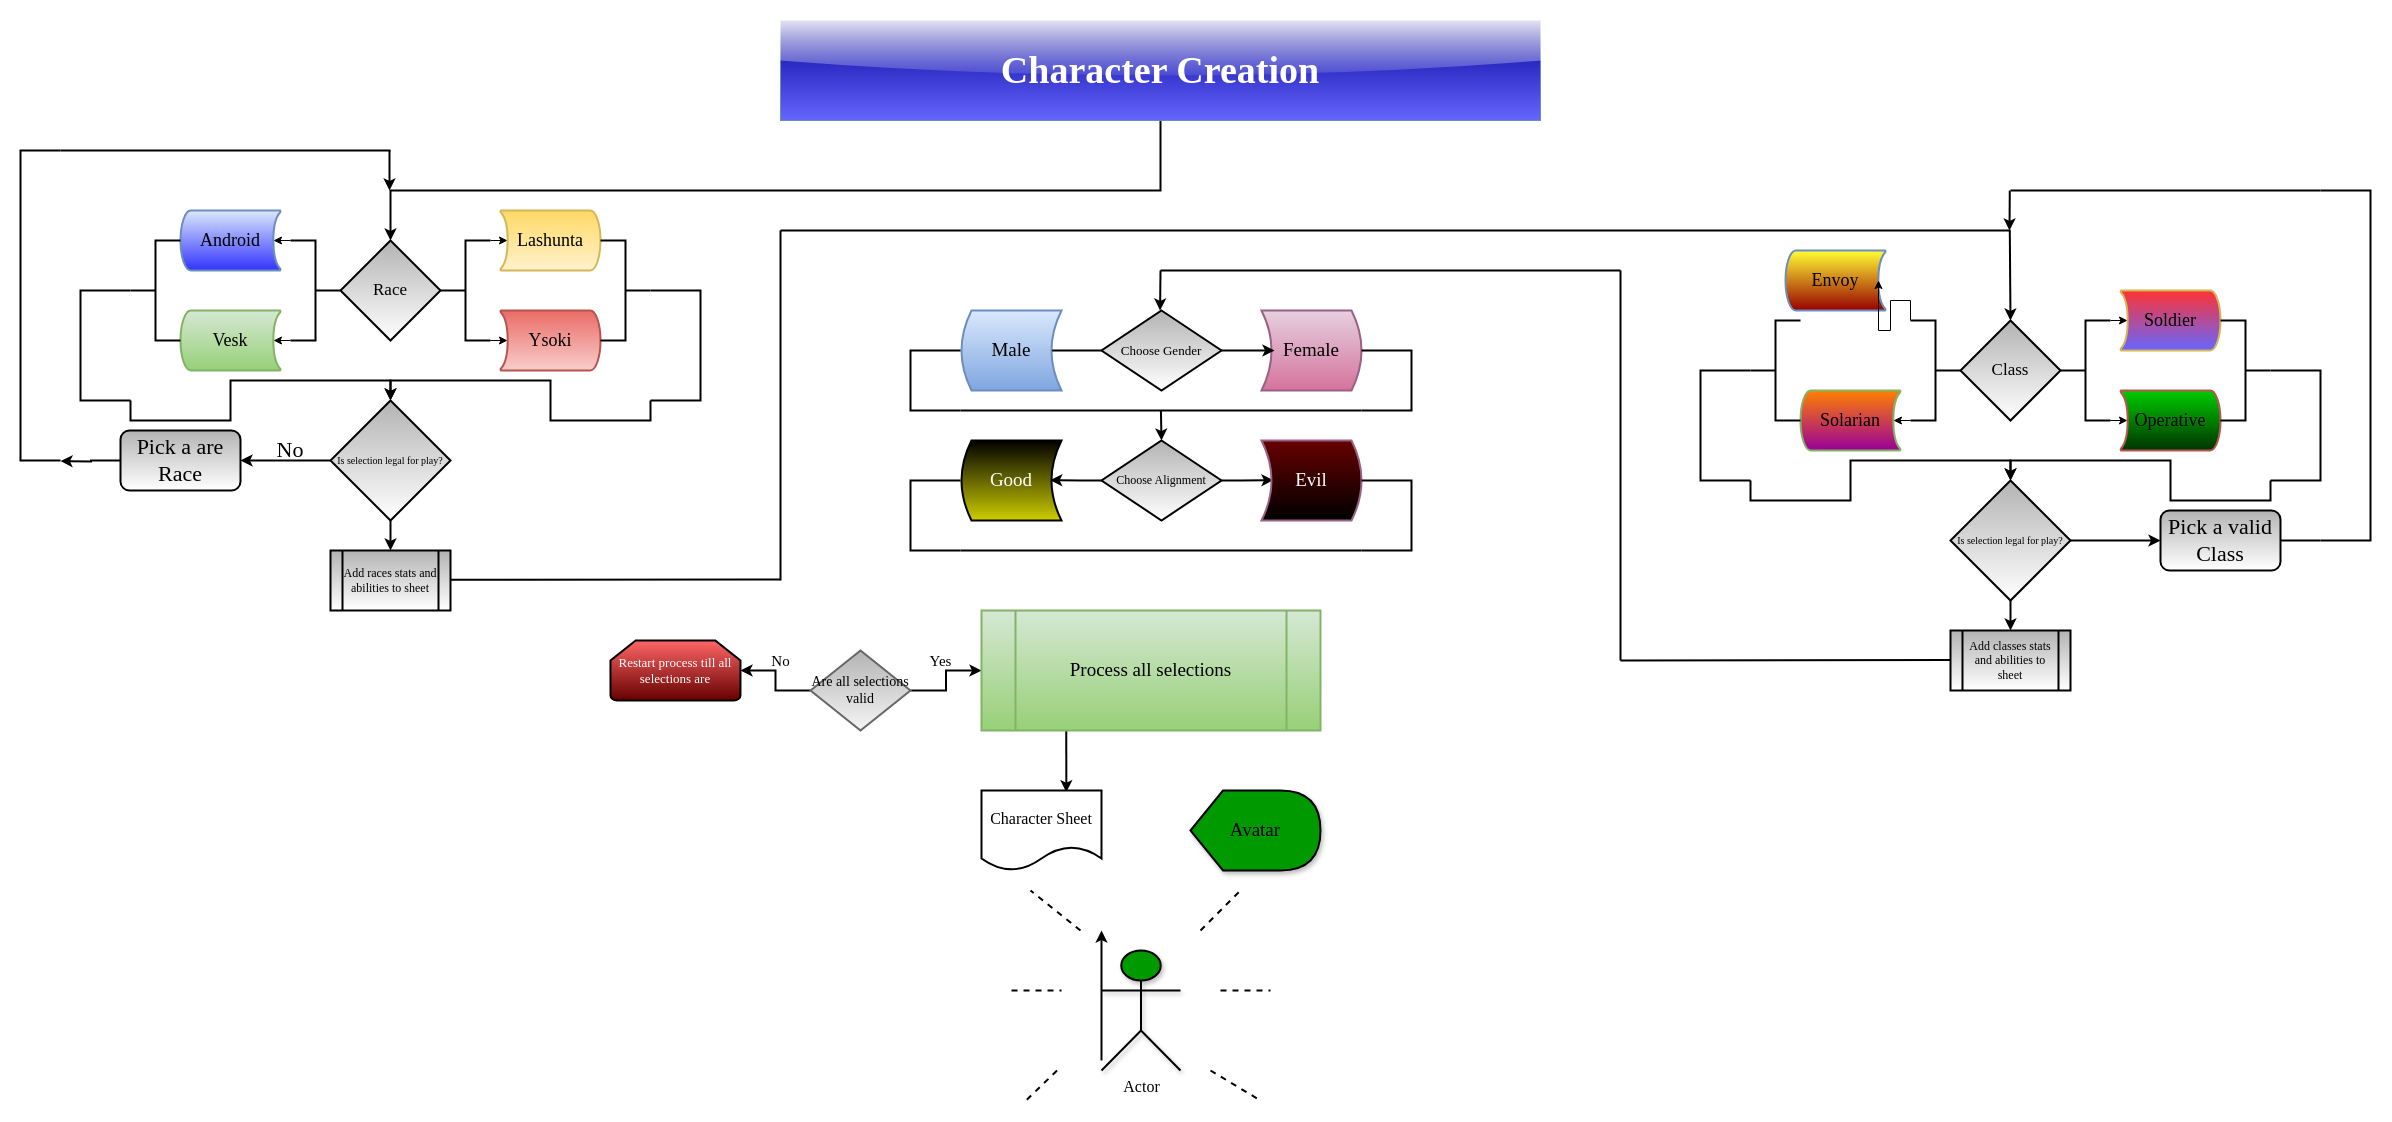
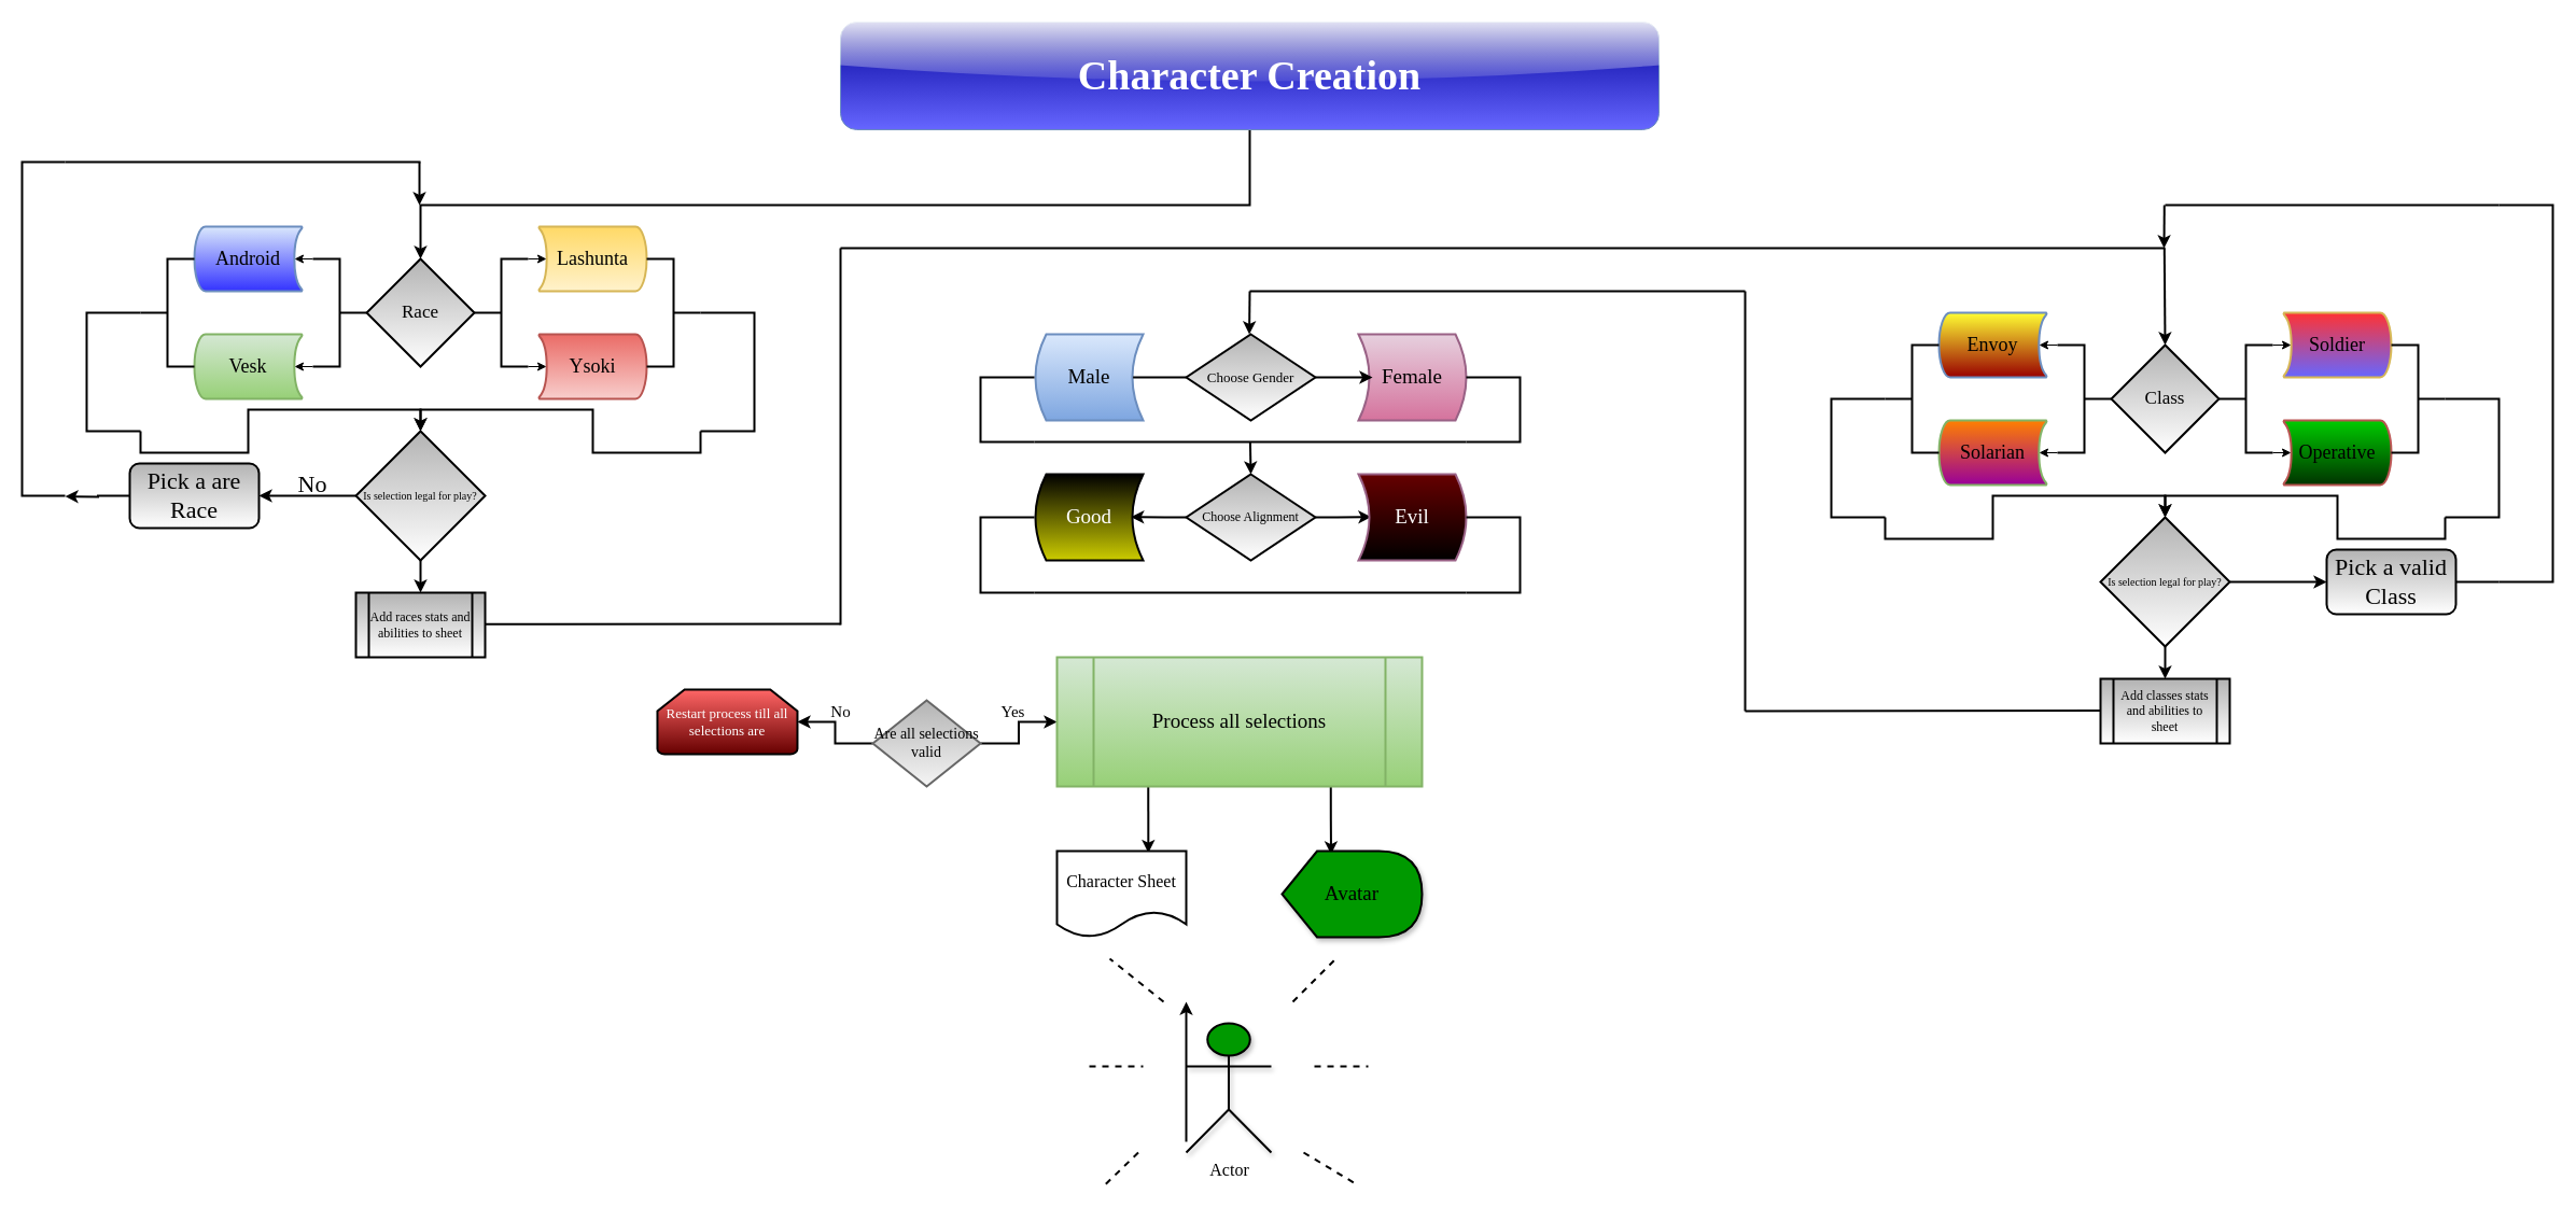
- <mxCell id="3" value="Character Creation" style="whiteSpace=wrap;html=1;fontSize=38;glass=1;strokeWidth=1;shadow=0;gradientColor=#000099;fillColor=#6666FF;strokeColor=#6c8ebf;gradientDirection=north;comic=0;fontStyle=1;fontFamily=Comic Sans MS;fontColor=#FFFFFF;horizontal=1;rounded=0;" parent="1" vertex="1"><mxGeometry x="780" y="20" width="760" height="100" as="geometry" /></mxCell>
+ <mxCell id="3" value="Character Creation" style="rounded=1;whiteSpace=wrap;html=1;fontSize=38;glass=1;strokeWidth=1;shadow=0;gradientColor=#000099;fillColor=#6666FF;strokeColor=#6c8ebf;gradientDirection=north;comic=0;fontStyle=1;fontFamily=Comic Sans MS;fontColor=#FFFFFF;horizontal=1;" parent="1" vertex="1"><mxGeometry x="780" y="20" width="760" height="100" as="geometry" /></mxCell>
- <mxCell id="34" value="&lt;span&gt;Envoy&lt;/span&gt;" style="strokeWidth=2;html=1;shape=mxgraph.flowchart.stored_data;whiteSpace=wrap;shadow=0;labelBackgroundColor=none;fillColor=#FFFF33;gradientColor=#990000;fontFamily=Comic Sans MS;fontSize=18;strokeColor=#6c8ebf;" vertex="1" parent="1"><mxGeometry x="1785" y="250" width="100" height="60" as="geometry" /></mxCell>
+ <mxCell id="34" value="&lt;span&gt;Envoy&lt;/span&gt;" style="strokeWidth=2;html=1;shape=mxgraph.flowchart.stored_data;whiteSpace=wrap;shadow=0;labelBackgroundColor=none;fillColor=#FFFF33;gradientColor=#990000;fontFamily=Comic Sans MS;fontSize=18;strokeColor=#6c8ebf;" vertex="1" parent="1"><mxGeometry x="1800" y="290" width="100" height="60" as="geometry" /></mxCell>
+ <mxCell id="90" style="edgeStyle=orthogonalEdgeStyle;rounded=0;orthogonalLoop=1;jettySize=auto;html=1;exitX=0.75;exitY=1;exitDx=0;exitDy=0;strokeWidth=2;fontFamily=Comic Sans MS;fontSize=19;fontColor=#000000;entryX=0.35;entryY=0.038;entryDx=0;entryDy=0;entryPerimeter=0;" edge="1" parent="1" source="91" target="94"><mxGeometry relative="1" as="geometry"><mxPoint x="1235" y="786" as="targetPoint" /></mxGeometry></mxCell>
